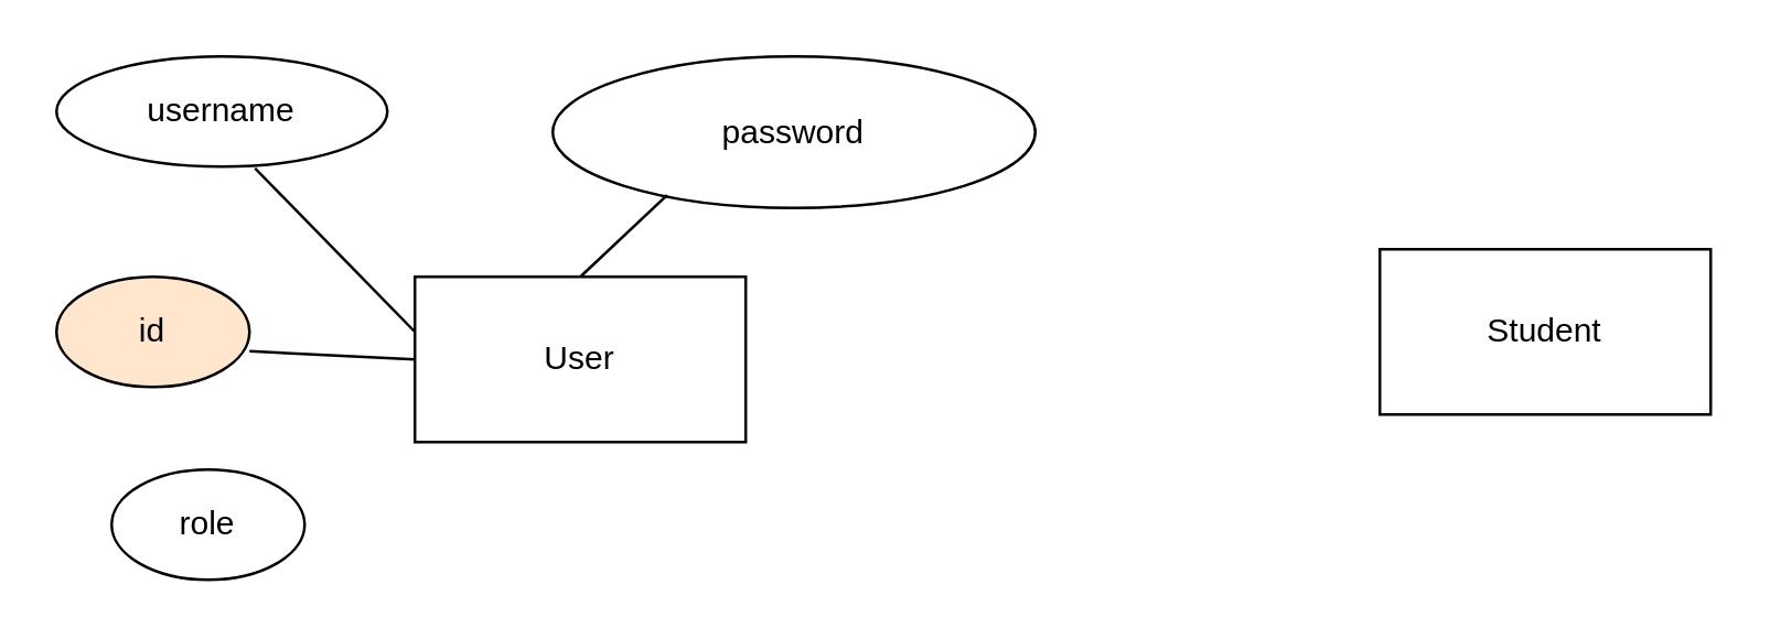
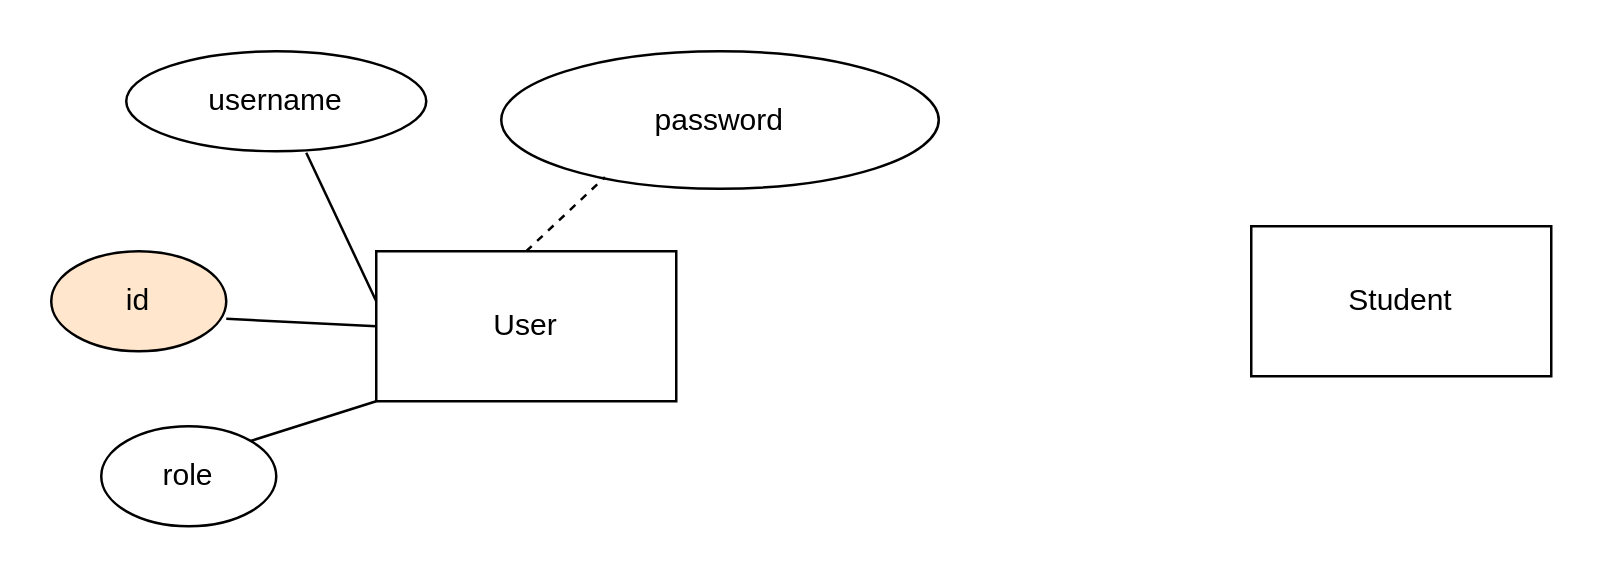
- <mxCell id="3" value="username" style="ellipse;whiteSpace=wrap;html=1;" vertex="1" parent="1"><mxGeometry x="20" y="20" width="120" height="40" as="geometry" /></mxCell>
+ <mxCell id="3" value="username" style="ellipse;whiteSpace=wrap;html=1;" vertex="1" parent="1"><mxGeometry x="50" y="20" width="120" height="40" as="geometry" /></mxCell>
- <mxCell id="8" value="" style="endArrow=none;html=1;rounded=0;entryX=0.237;entryY=0.915;entryDx=0;entryDy=0;entryPerimeter=0;exitX=0.5;exitY=0;exitDx=0;exitDy=0;" edge="1" parent="1" source="2" target="5"><mxGeometry width="50" height="50" relative="1" as="geometry"><mxPoint x="160" y="130" as="sourcePoint" /><mxPoint x="132" y="70.6" as="targetPoint" /></mxGeometry></mxCell>
+ <mxCell id="8" value="" style="endArrow=none;html=1;rounded=0;entryX=0.237;entryY=0.915;entryDx=0;entryDy=0;entryPerimeter=0;exitX=0.5;exitY=0;exitDx=0;exitDy=0;dashed=1;" edge="1" parent="1" source="2" target="5"><mxGeometry width="50" height="50" relative="1" as="geometry"><mxPoint x="160" y="130" as="sourcePoint" /><mxPoint x="132" y="70.6" as="targetPoint" /></mxGeometry></mxCell>
+ <mxCell id="10" value="" style="endArrow=none;html=1;rounded=0;entryX=1;entryY=0;entryDx=0;entryDy=0;exitX=0;exitY=1;exitDx=0;exitDy=0;" edge="1" parent="1" source="2" target="9"><mxGeometry width="50" height="50" relative="1" as="geometry"><mxPoint x="160" y="140" as="sourcePoint" /><mxPoint x="100" y="137" as="targetPoint" /></mxGeometry></mxCell>
